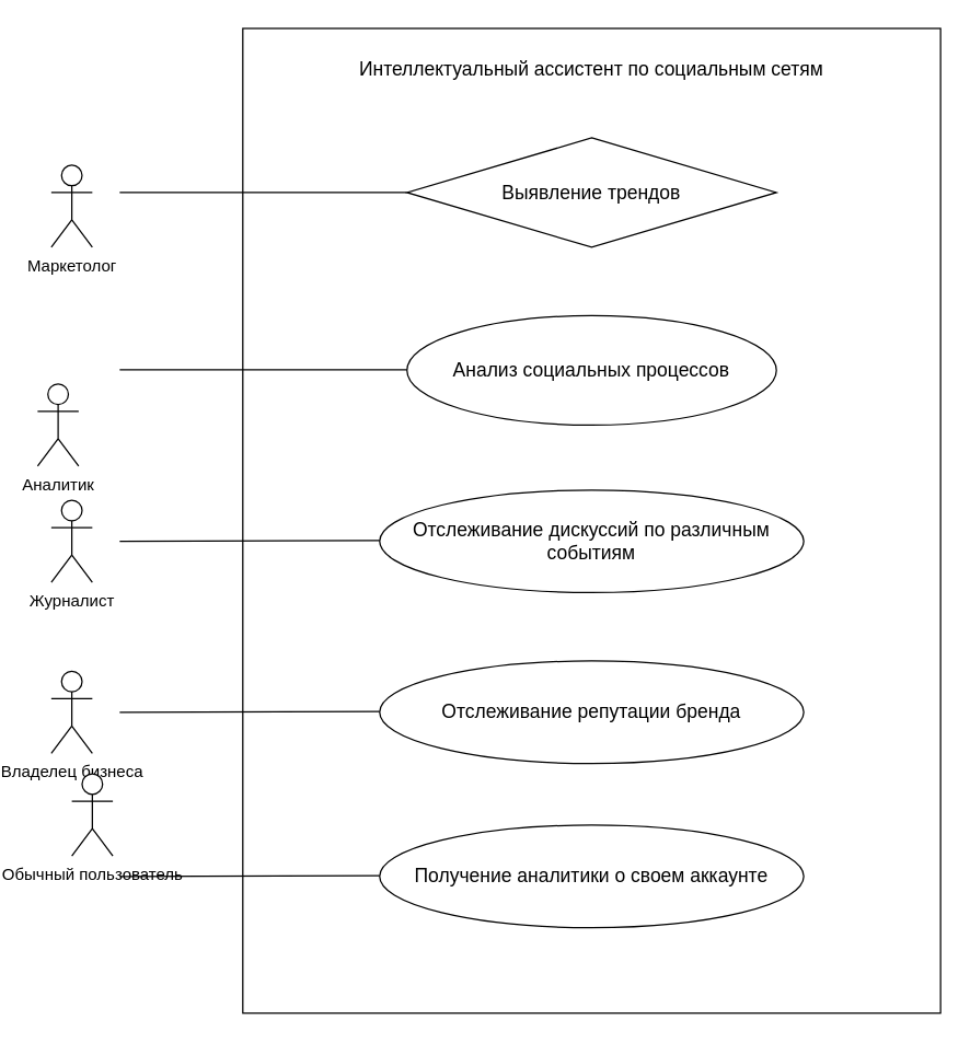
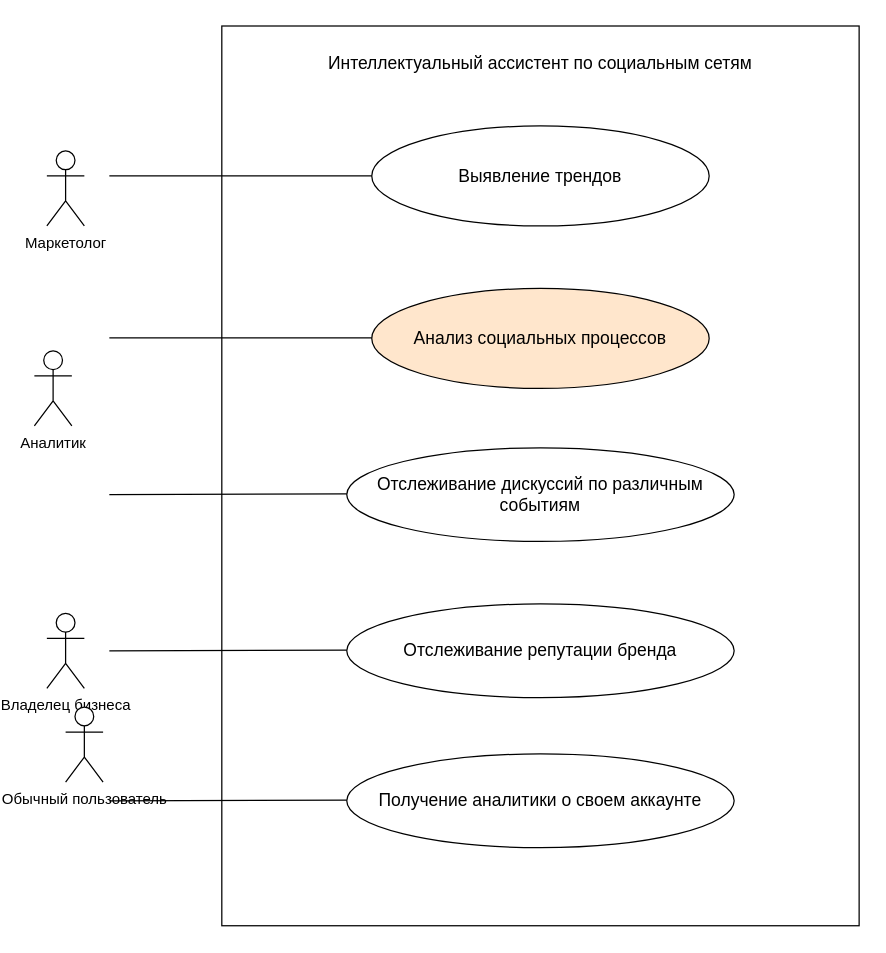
- <mxCell id="9" value="Выявление трендов" style="rhombus;whiteSpace=wrap;html=1;fontSize=14;" vertex="1" parent="1"><mxGeometry x="290" y="100" width="270" height="80" as="geometry" /></mxCell>
+ <mxCell id="9" value="Выявление трендов" style="ellipse;whiteSpace=wrap;html=1;fontSize=14;" vertex="1" parent="1"><mxGeometry x="290" y="100" width="270" height="80" as="geometry" /></mxCell>
- <mxCell id="10" value="Анализ социальных процессов" style="ellipse;whiteSpace=wrap;html=1;fontSize=14;" vertex="1" parent="1"><mxGeometry x="290" y="230" width="270" height="80" as="geometry" /></mxCell>
+ <mxCell id="10" value="Анализ социальных процессов" style="ellipse;whiteSpace=wrap;html=1;fontSize=14;fillColor=#ffe6cc;" vertex="1" parent="1"><mxGeometry x="290" y="230" width="270" height="80" as="geometry" /></mxCell>
- <mxCell id="6" value="Журналист" style="shape=umlActor;verticalLabelPosition=bottom;verticalAlign=top;html=1;outlineConnect=0;" vertex="1" parent="1"><mxGeometry x="30" y="365" width="30" height="60" as="geometry" /></mxCell>
